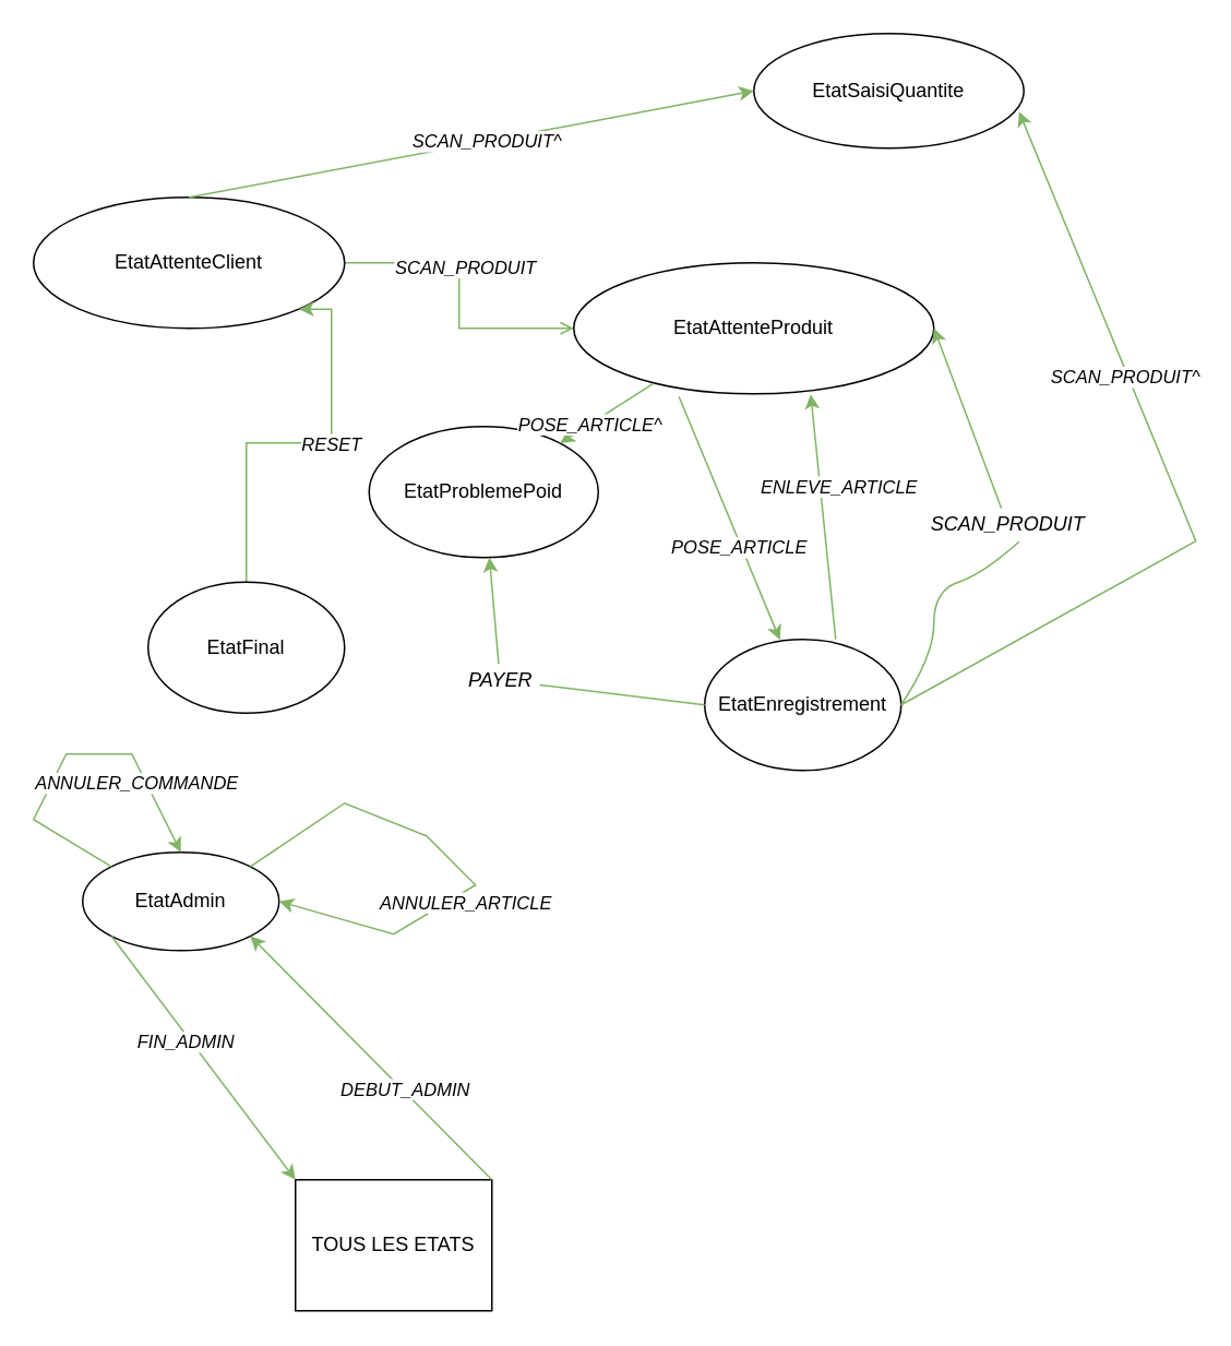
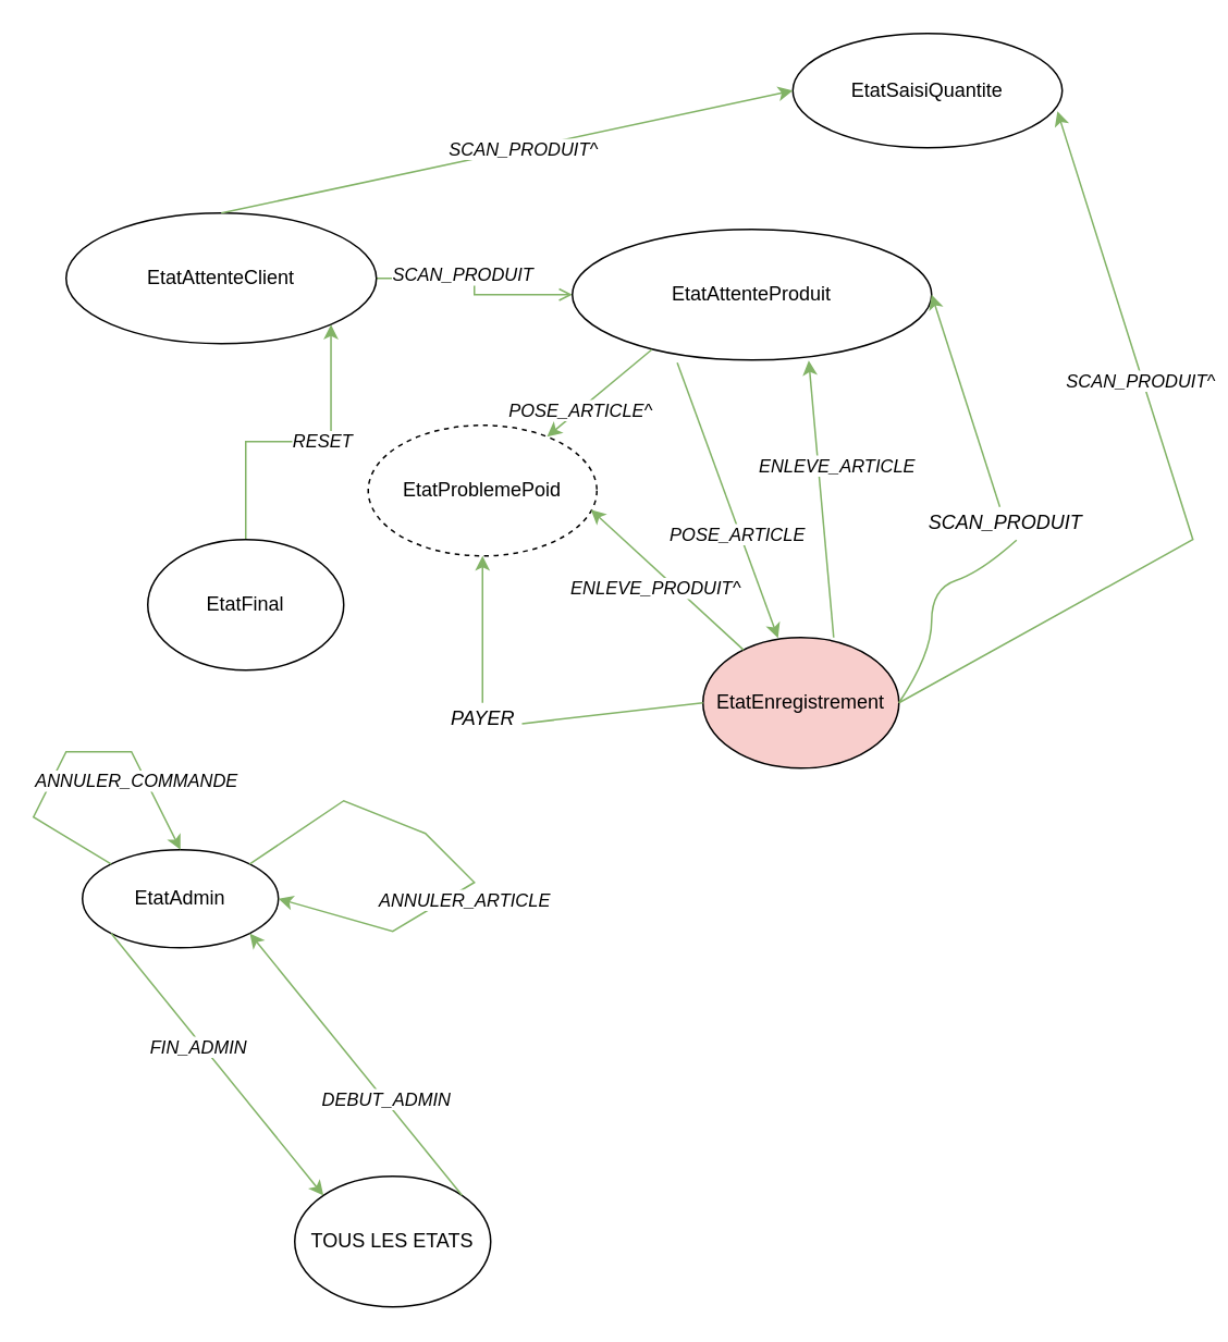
- <mxCell id="25" value="EtatSaisiQuantite" style="ellipse;whiteSpace=wrap;html=1;" parent="1" vertex="1"><mxGeometry x="460" y="20" width="165" height="70" as="geometry" /></mxCell>
+ <mxCell id="25" value="EtatSaisiQuantite" style="ellipse;whiteSpace=wrap;html=1;" parent="1" vertex="1"><mxGeometry x="485" y="20" width="165" height="70" as="geometry" /></mxCell>
- <mxCell id="4" value="EtatAttenteClient" style="ellipse;whiteSpace=wrap;html=1;" parent="1" vertex="1"><mxGeometry x="20" y="120" width="190" height="80" as="geometry" /></mxCell>
+ <mxCell id="4" value="EtatAttenteClient" style="ellipse;whiteSpace=wrap;html=1;" parent="1" vertex="1"><mxGeometry x="40" y="130" width="190" height="80" as="geometry" /></mxCell>
- <mxCell id="5" value="EtatAttenteProduit" style="ellipse;whiteSpace=wrap;html=1;" parent="1" vertex="1"><mxGeometry x="350" y="160" width="220" height="80" as="geometry" /></mxCell>
+ <mxCell id="5" value="EtatAttenteProduit" style="ellipse;whiteSpace=wrap;html=1;" parent="1" vertex="1"><mxGeometry x="350" y="140" width="220" height="80" as="geometry" /></mxCell>
- <mxCell id="10" value="EtatProblemePoid" style="ellipse;whiteSpace=wrap;html=1;" parent="1" vertex="1"><mxGeometry x="225" y="260" width="140" height="80" as="geometry" /></mxCell>
+ <mxCell id="10" value="EtatProblemePoid" style="ellipse;whiteSpace=wrap;html=1;dashed=1;" parent="1" vertex="1"><mxGeometry x="225" y="260" width="140" height="80" as="geometry" /></mxCell>
+ <mxCell id="21" value="" style="endArrow=classic;html=1;rounded=0;entryX=0.974;entryY=0.646;entryDx=0;entryDy=0;entryPerimeter=0;fillColor=#d5e8d4;strokeColor=#82b366;" parent="1" source="6" target="10" edge="1"><mxGeometry width="50" height="50" relative="1" as="geometry"><mxPoint x="340" y="300" as="sourcePoint" /><mxPoint x="390" y="250" as="targetPoint" /></mxGeometry></mxCell>
+ <mxCell id="22" value="ENLEVE_PRODUIT^" style="edgeLabel;html=1;align=center;verticalAlign=middle;resizable=0;points=[];fontStyle=2" parent="21" vertex="1" connectable="0"><mxGeometry x="0.282" y="3" relative="1" as="geometry"><mxPoint x="7" y="15" as="offset" /></mxGeometry></mxCell>
- <mxCell id="9" value="EtatFinal" style="ellipse;whiteSpace=wrap;html=1;" parent="1" vertex="1"><mxGeometry x="90" y="355" width="120" height="80" as="geometry" /></mxCell>
+ <mxCell id="9" value="EtatFinal" style="ellipse;whiteSpace=wrap;html=1;" parent="1" vertex="1"><mxGeometry x="90" y="330" width="120" height="80" as="geometry" /></mxCell>
- <mxCell id="13" value="&lt;i&gt;PAYER&lt;/i&gt;" style="text;html=1;align=center;verticalAlign=middle;resizable=0;points=[];autosize=1;strokeColor=none;fillColor=none;" parent="1" vertex="1"><mxGeometry x="280" y="405" width="50" height="20" as="geometry" /></mxCell>
+ <mxCell id="13" value="&lt;i&gt;PAYER&lt;/i&gt;" style="text;html=1;align=center;verticalAlign=middle;resizable=0;points=[];autosize=1;strokeColor=none;fillColor=none;" parent="1" vertex="1"><mxGeometry x="270" y="430" width="50" height="20" as="geometry" /></mxCell>
- <mxCell id="6" value="EtatEnregistrement" style="ellipse;whiteSpace=wrap;html=1;" parent="1" vertex="1"><mxGeometry x="430" y="390" width="120" height="80" as="geometry" /></mxCell>
+ <mxCell id="6" value="EtatEnregistrement" style="ellipse;whiteSpace=wrap;html=1;fillColor=#f8cecc;" parent="1" vertex="1"><mxGeometry x="430" y="390" width="120" height="80" as="geometry" /></mxCell>
- <mxCell id="30" value="TOUS LES ETATS" style="whiteSpace=wrap;html=1;rounded=0;" vertex="1" parent="1"><mxGeometry x="180" y="720" width="120" height="80" as="geometry" /></mxCell>
+ <mxCell id="30" value="TOUS LES ETATS" style="ellipse;whiteSpace=wrap;html=1;" vertex="1" parent="1"><mxGeometry x="180" y="720" width="120" height="80" as="geometry" /></mxCell>
